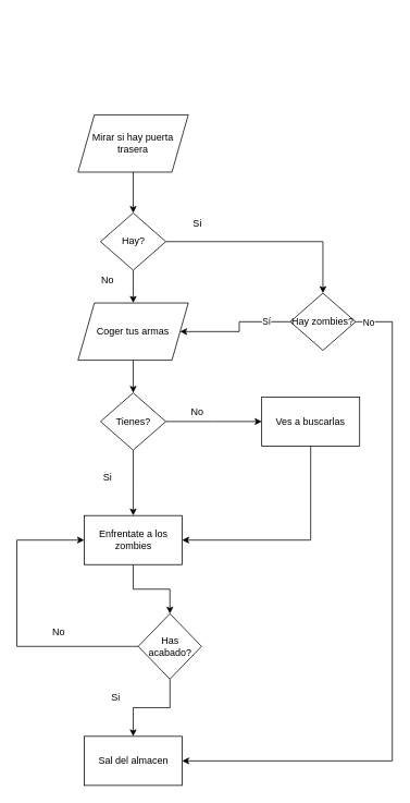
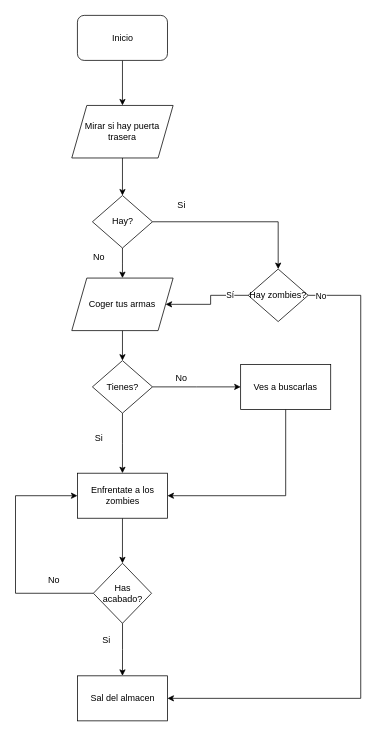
+ <mxCell id="3" value="Inicio" style="rounded=1;whiteSpace=wrap;html=1;" parent="1" vertex="1"><mxGeometry x="102.5" y="20" width="120" height="60" as="geometry" /></mxCell>
+ <mxCell id="2" style="edgeStyle=orthogonalEdgeStyle;rounded=0;orthogonalLoop=1;jettySize=auto;html=1;" parent="1" source="3" target="5" edge="1"><mxGeometry relative="1" as="geometry" /></mxCell>
- <mxCell id="32" value="Hay zombies?" style="rhombus;whiteSpace=wrap;html=1;" vertex="1" parent="1"><mxGeometry x="355" y="358" width="80" height="70" as="geometry" /></mxCell>
+ <mxCell id="32" value="Hay zombies?" style="rhombus;whiteSpace=wrap;html=1;" vertex="1" parent="1"><mxGeometry x="330" y="358" width="80" height="70" as="geometry" /></mxCell>
- <mxCell id="26" value="Has acabado?" style="rhombus;whiteSpace=wrap;html=1;" parent="1" vertex="1"><mxGeometry x="168.75" y="750" width="77.5" height="80" as="geometry" /></mxCell>
+ <mxCell id="26" value="Has acabado?" style="rhombus;whiteSpace=wrap;html=1;" parent="1" vertex="1"><mxGeometry x="123.75" y="750" width="77.5" height="80" as="geometry" /></mxCell>
